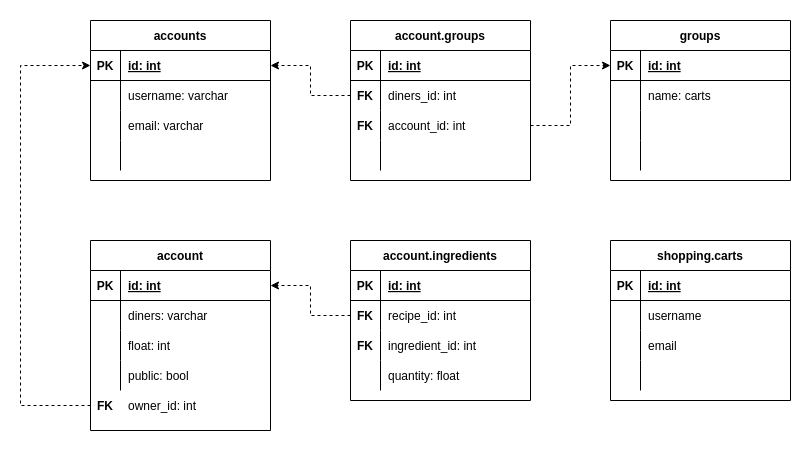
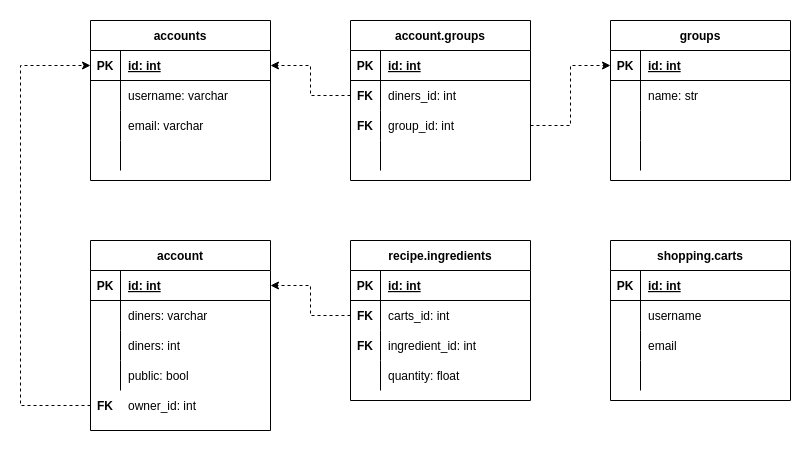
- <mxCell id="34" value="name: carts" style="shape=partialRectangle;connectable=0;fillColor=none;top=0;left=0;bottom=0;right=0;align=left;spacingLeft=6;overflow=hidden;" vertex="1" parent="32"><mxGeometry x="30" width="150" height="30" as="geometry"><mxRectangle width="150" height="30" as="alternateBounds" /></mxGeometry></mxCell>
+ <mxCell id="34" value="name: str" style="shape=partialRectangle;connectable=0;fillColor=none;top=0;left=0;bottom=0;right=0;align=left;spacingLeft=6;overflow=hidden;" vertex="1" parent="32"><mxGeometry x="30" width="150" height="30" as="geometry"><mxRectangle width="150" height="30" as="alternateBounds" /></mxGeometry></mxCell>
- <mxCell id="24" value="account_id: int" style="shape=partialRectangle;connectable=0;fillColor=none;top=0;left=0;bottom=0;right=0;align=left;spacingLeft=6;overflow=hidden;" vertex="1" parent="22"><mxGeometry x="30" width="150" height="30" as="geometry"><mxRectangle width="150" height="30" as="alternateBounds" /></mxGeometry></mxCell>
+ <mxCell id="24" value="group_id: int" style="shape=partialRectangle;connectable=0;fillColor=none;top=0;left=0;bottom=0;right=0;align=left;spacingLeft=6;overflow=hidden;" vertex="1" parent="22"><mxGeometry x="30" width="150" height="30" as="geometry"><mxRectangle width="150" height="30" as="alternateBounds" /></mxGeometry></mxCell>
- <mxCell id="54" value="account.ingredients" style="shape=table;startSize=30;container=1;collapsible=1;childLayout=tableLayout;fixedRows=1;rowLines=0;fontStyle=1;align=center;resizeLast=1;" vertex="1" parent="1"><mxGeometry x="350" y="240" width="180" height="160" as="geometry" /></mxCell>
+ <mxCell id="54" value="recipe.ingredients" style="shape=table;startSize=30;container=1;collapsible=1;childLayout=tableLayout;fixedRows=1;rowLines=0;fontStyle=1;align=center;resizeLast=1;" vertex="1" parent="1"><mxGeometry x="350" y="240" width="180" height="160" as="geometry" /></mxCell>
- <mxCell id="60" value="recipe_id: int" style="shape=partialRectangle;connectable=0;fillColor=none;top=0;left=0;bottom=0;right=0;align=left;spacingLeft=6;overflow=hidden;" vertex="1" parent="58"><mxGeometry x="30" width="150" height="30" as="geometry"><mxRectangle width="150" height="30" as="alternateBounds" /></mxGeometry></mxCell>
+ <mxCell id="60" value="carts_id: int" style="shape=partialRectangle;connectable=0;fillColor=none;top=0;left=0;bottom=0;right=0;align=left;spacingLeft=6;overflow=hidden;" vertex="1" parent="58"><mxGeometry x="30" width="150" height="30" as="geometry"><mxRectangle width="150" height="30" as="alternateBounds" /></mxGeometry></mxCell>
- <mxCell id="76" value="float: int" style="shape=partialRectangle;connectable=0;fillColor=none;top=0;left=0;bottom=0;right=0;align=left;spacingLeft=6;overflow=hidden;" vertex="1" parent="74"><mxGeometry x="30" width="150" height="30" as="geometry"><mxRectangle width="150" height="30" as="alternateBounds" /></mxGeometry></mxCell>
+ <mxCell id="76" value="diners: int" style="shape=partialRectangle;connectable=0;fillColor=none;top=0;left=0;bottom=0;right=0;align=left;spacingLeft=6;overflow=hidden;" vertex="1" parent="74"><mxGeometry x="30" width="150" height="30" as="geometry"><mxRectangle width="150" height="30" as="alternateBounds" /></mxGeometry></mxCell>
